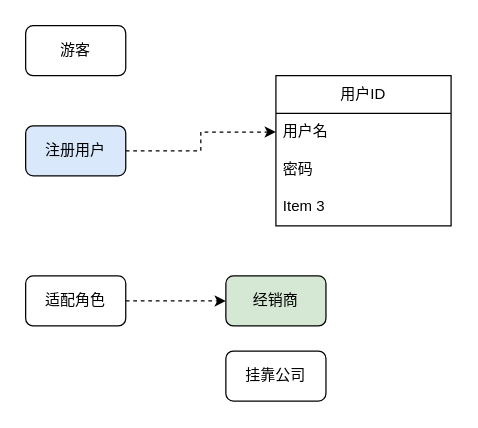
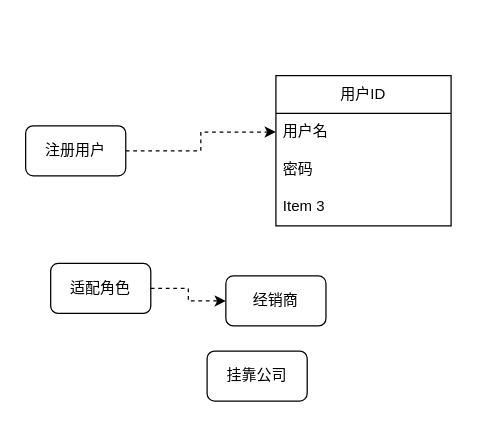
- <mxCell id="4" value="游客" style="rounded=1;whiteSpace=wrap;html=1;" parent="1" vertex="1"><mxGeometry x="20" y="20" width="80" height="40" as="geometry" /></mxCell>
- <mxCell id="3" value="注册用户" style="rounded=1;whiteSpace=wrap;html=1;fillColor=#dae8fc;" parent="1" vertex="1"><mxGeometry x="20" y="100" width="80" height="40" as="geometry" /></mxCell>
+ <mxCell id="3" value="注册用户" style="rounded=1;whiteSpace=wrap;html=1;" parent="1" vertex="1"><mxGeometry x="20" y="100" width="80" height="40" as="geometry" /></mxCell>
- <mxCell id="6" value="适配角色" style="rounded=1;whiteSpace=wrap;html=1;" parent="1" vertex="1"><mxGeometry x="20" y="220" width="80" height="40" as="geometry" /></mxCell>
+ <mxCell id="6" value="适配角色" style="rounded=1;whiteSpace=wrap;html=1;" parent="1" vertex="1"><mxGeometry x="40" y="210" width="80" height="40" as="geometry" /></mxCell>
- <mxCell id="11" value="经销商" style="rounded=1;whiteSpace=wrap;html=1;fillColor=#d5e8d4;" vertex="1" parent="1"><mxGeometry x="180" y="220" width="80" height="40" as="geometry" /></mxCell>
+ <mxCell id="11" value="经销商" style="rounded=1;whiteSpace=wrap;html=1;" vertex="1" parent="1"><mxGeometry x="180" y="220" width="80" height="40" as="geometry" /></mxCell>
- <mxCell id="12" value="挂靠公司" style="rounded=1;whiteSpace=wrap;html=1;" vertex="1" parent="1"><mxGeometry x="180" y="280" width="80" height="40" as="geometry" /></mxCell>
+ <mxCell id="12" value="挂靠公司" style="rounded=1;whiteSpace=wrap;html=1;" vertex="1" parent="1"><mxGeometry x="165" y="280" width="80" height="40" as="geometry" /></mxCell>
